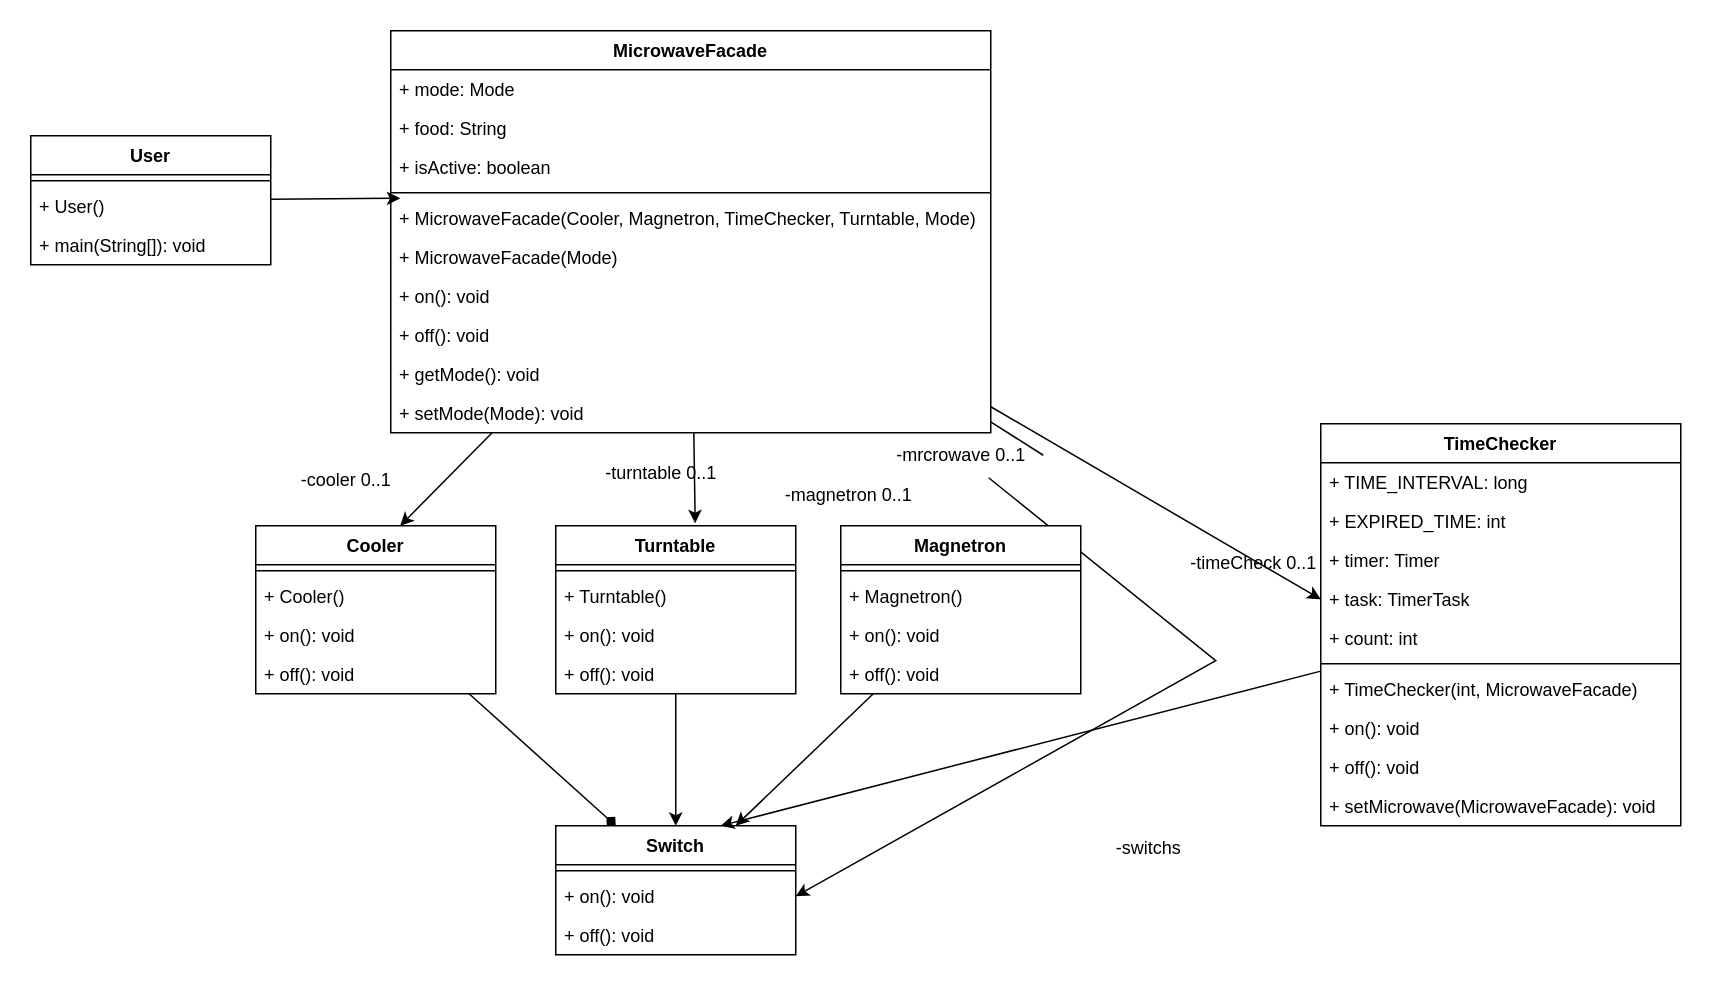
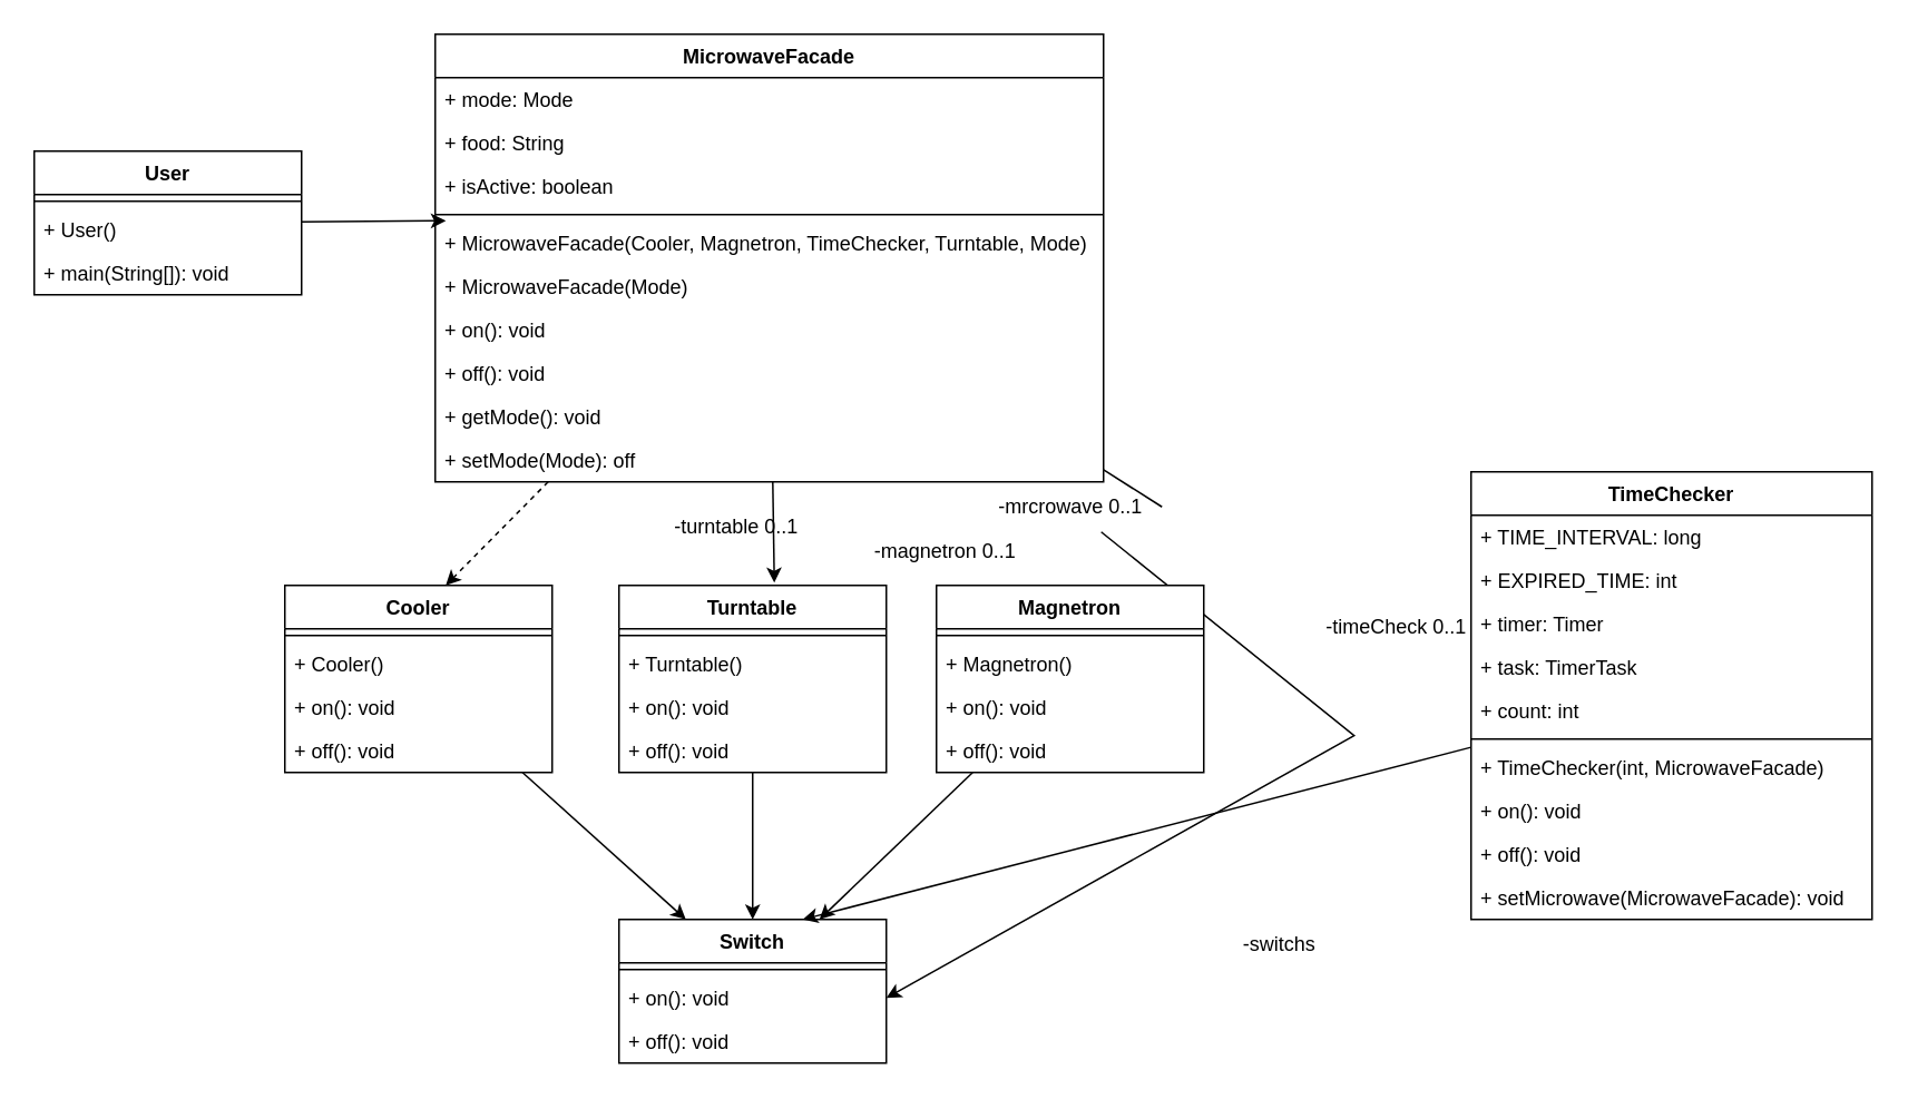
- <mxCell id="21" value="+ setMode(Mode): void" style="text;strokeColor=none;fillColor=none;align=left;verticalAlign=top;spacingLeft=4;spacingRight=4;overflow=hidden;rotatable=0;points=[[0,0.5],[1,0.5]];portConstraint=eastwest;" vertex="1" parent="11"><mxGeometry y="242" width="400" height="26" as="geometry" /></mxCell>
+ <mxCell id="21" value="+ setMode(Mode): off" style="text;strokeColor=none;fillColor=none;align=left;verticalAlign=top;spacingLeft=4;spacingRight=4;overflow=hidden;rotatable=0;points=[[0,0.5],[1,0.5]];portConstraint=eastwest;" vertex="1" parent="11"><mxGeometry y="242" width="400" height="26" as="geometry" /></mxCell>
- <mxCell id="7" style="edgeStyle=none;rounded=0;orthogonalLoop=1;jettySize=auto;html=1;entryX=0.602;entryY=0;entryDx=0;entryDy=0;entryPerimeter=0;" edge="1" parent="1" source="11" target="23"><mxGeometry relative="1" as="geometry" /></mxCell>
+ <mxCell id="7" style="edgeStyle=none;rounded=0;orthogonalLoop=1;jettySize=auto;html=1;entryX=0.602;entryY=0;entryDx=0;entryDy=0;entryPerimeter=0;dashed=1;" edge="1" parent="1" source="11" target="23"><mxGeometry relative="1" as="geometry" /></mxCell>
- <mxCell id="56" value="-cooler 0..1" style="text;html=1;align=center;verticalAlign=middle;resizable=0;points=[];autosize=1;strokeColor=none;fillColor=none;" vertex="1" parent="1"><mxGeometry x="190" y="305" width="80" height="30" as="geometry" /></mxCell>
- <mxCell id="10" style="edgeStyle=none;rounded=0;orthogonalLoop=1;jettySize=auto;html=1;entryX=0;entryY=0.5;entryDx=0;entryDy=0;" edge="1" parent="1" source="11" target="49"><mxGeometry relative="1" as="geometry" /></mxCell>
- <mxCell id="22" style="rounded=0;orthogonalLoop=1;jettySize=auto;html=1;entryX=0.25;entryY=0;entryDx=0;entryDy=0;endArrow=diamond;" edge="1" parent="1" source="23" target="40"><mxGeometry relative="1" as="geometry" /></mxCell>
+ <mxCell id="22" style="rounded=0;orthogonalLoop=1;jettySize=auto;html=1;entryX=0.25;entryY=0;entryDx=0;entryDy=0;" edge="1" parent="1" source="23" target="40"><mxGeometry relative="1" as="geometry" /></mxCell>
